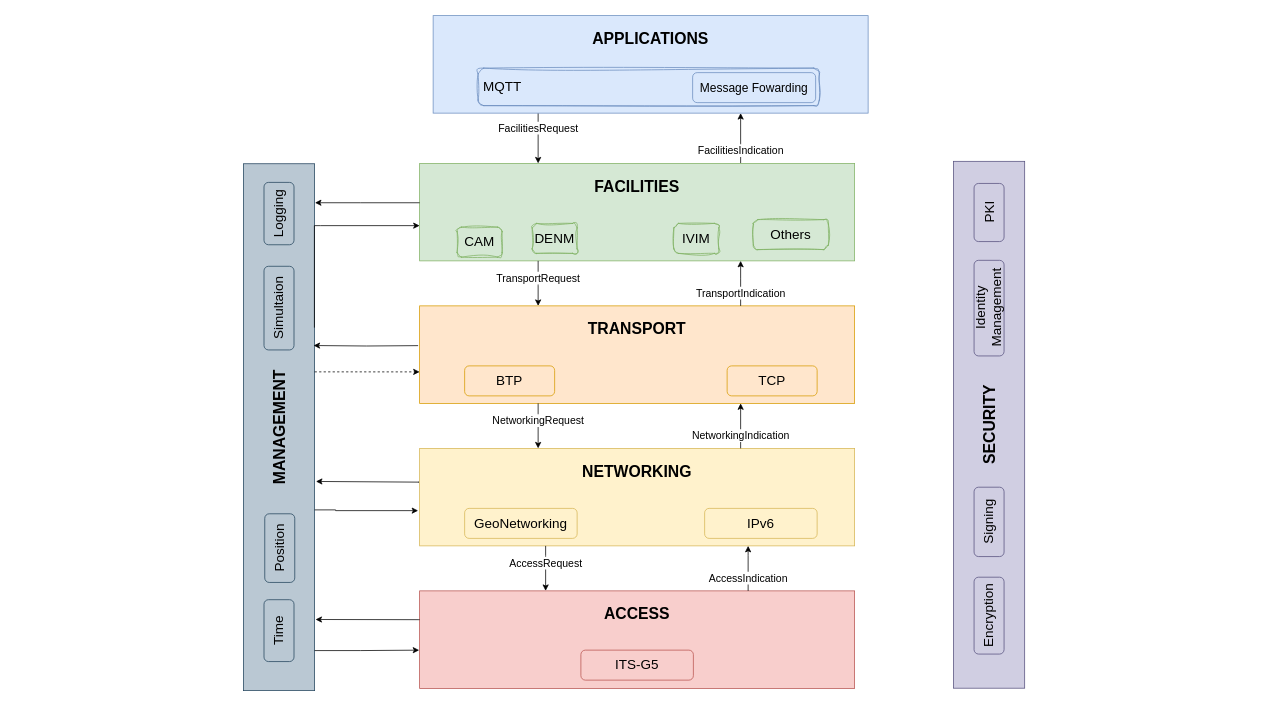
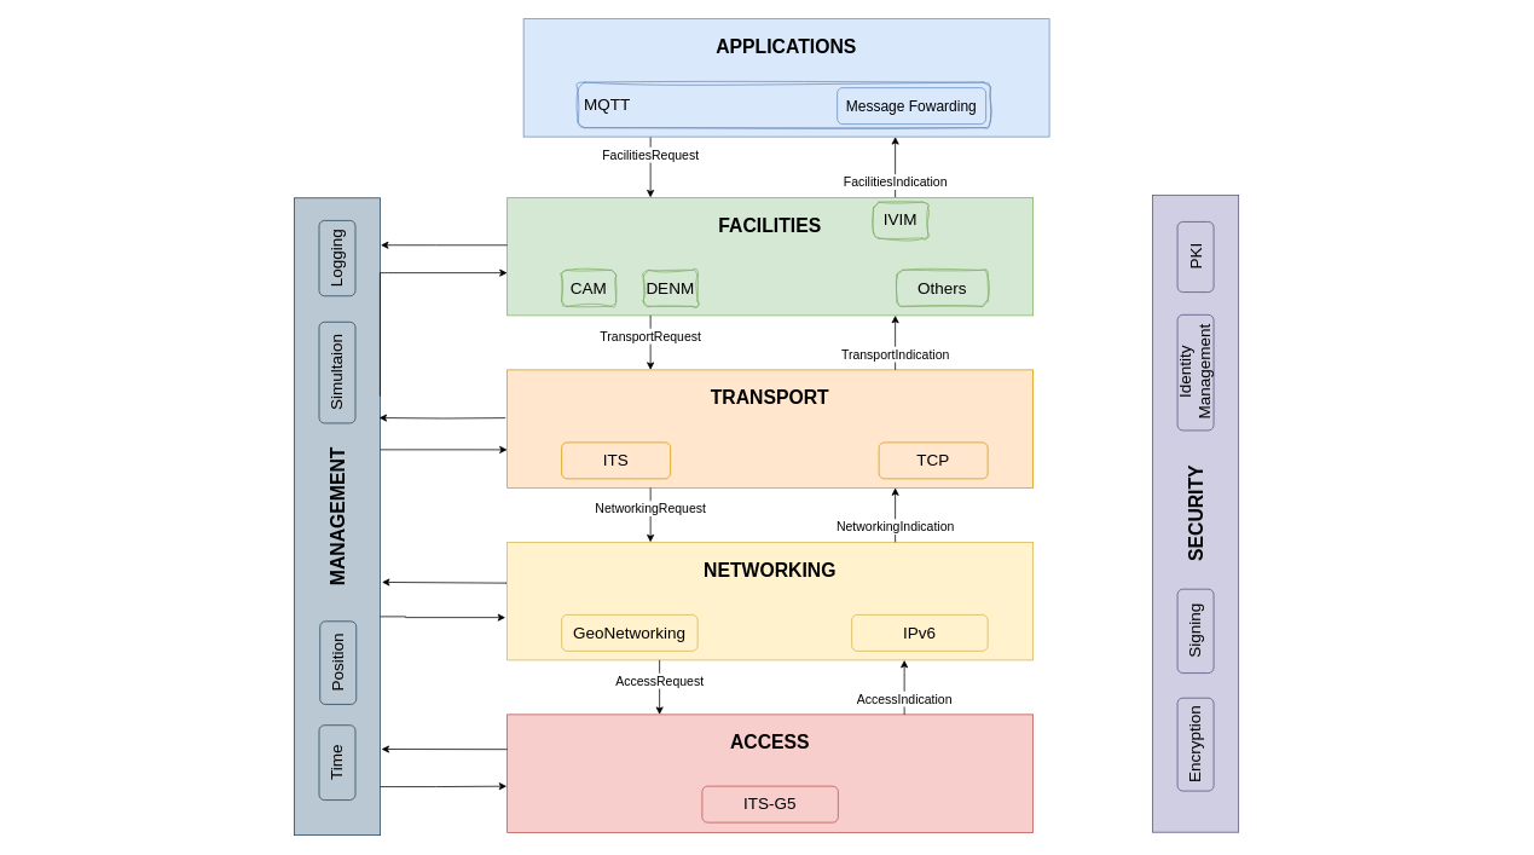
- <mxCell id="13" value="&lt;span style=&quot;font-size: 18px;&quot;&gt;Others&lt;/span&gt;" style="rounded=1;whiteSpace=wrap;html=1;fillColor=none;strokeColor=#82B366;align=center;sketch=1;curveFitting=1;jiggle=2;hachureAngle=-41;hachureGap=-1;imageHeight=24;" parent="8" vertex="1"><mxGeometry x="445" y="75" width="100" height="40" as="geometry" /></mxCell>
+ <mxCell id="13" value="&lt;span style=&quot;font-size: 18px;&quot;&gt;Others&lt;/span&gt;" style="rounded=1;whiteSpace=wrap;html=1;fillColor=none;strokeColor=#82B366;align=center;sketch=1;curveFitting=1;jiggle=2;hachureAngle=-41;hachureGap=-1;imageHeight=24;" parent="8" vertex="1"><mxGeometry x="430" y="80" width="100" height="40" as="geometry" /></mxCell>
- <mxCell id="12" value="&lt;span style=&quot;font-size: 18px;&quot;&gt;IVIM&lt;/span&gt;" style="rounded=1;whiteSpace=wrap;html=1;fillColor=none;strokeColor=#82B366;align=center;sketch=1;curveFitting=1;jiggle=2;hachureAngle=-41;hachureGap=-1;imageHeight=24;" parent="8" vertex="1"><mxGeometry x="339" y="80" width="60" height="40" as="geometry" /></mxCell>
+ <mxCell id="12" value="&lt;span style=&quot;font-size: 18px;&quot;&gt;IVIM&lt;/span&gt;" style="rounded=1;whiteSpace=wrap;html=1;fillColor=none;strokeColor=#82B366;align=center;sketch=1;curveFitting=1;jiggle=2;hachureAngle=-41;hachureGap=-1;imageHeight=24;" parent="8" vertex="1"><mxGeometry x="404" y="5" width="60" height="40" as="geometry" /></mxCell>
- <mxCell id="10" value="&lt;font style=&quot;font-size: 18px;&quot;&gt;CAM&lt;/font&gt;" style="rounded=1;whiteSpace=wrap;html=1;fillColor=none;strokeColor=#82B366;align=center;sketch=1;curveFitting=1;jiggle=2;hachureAngle=-41;hachureGap=-1;imageHeight=24;" parent="8" vertex="1"><mxGeometry x="50" y="85" width="60" height="40" as="geometry" /></mxCell>
+ <mxCell id="10" value="&lt;font style=&quot;font-size: 18px;&quot;&gt;CAM&lt;/font&gt;" style="rounded=1;whiteSpace=wrap;html=1;fillColor=none;strokeColor=#82B366;align=center;sketch=1;curveFitting=1;jiggle=2;hachureAngle=-41;hachureGap=-1;imageHeight=24;" parent="8" vertex="1"><mxGeometry x="60" y="80" width="60" height="40" as="geometry" /></mxCell>
- <mxCell id="40" style="edgeStyle=orthogonalEdgeStyle;rounded=0;orthogonalLoop=1;jettySize=auto;html=1;entryX=0;entryY=0.677;entryDx=0;entryDy=0;entryPerimeter=0;exitX=0.605;exitY=1;exitDx=0;exitDy=0;exitPerimeter=0;dashed=1;" edge="1" parent="1" source="33" target="15"><mxGeometry relative="1" as="geometry"><Array as="points" /></mxGeometry></mxCell>
+ <mxCell id="40" style="edgeStyle=orthogonalEdgeStyle;rounded=0;orthogonalLoop=1;jettySize=auto;html=1;entryX=0;entryY=0.677;entryDx=0;entryDy=0;entryPerimeter=0;exitX=0.605;exitY=1;exitDx=0;exitDy=0;exitPerimeter=0;" edge="1" parent="1" source="33" target="15"><mxGeometry relative="1" as="geometry"><Array as="points" /></mxGeometry></mxCell>
- <mxCell id="16" value="&lt;font style=&quot;font-size: 18px;&quot;&gt;BTP&lt;/font&gt;" style="rounded=1;whiteSpace=wrap;html=1;fillColor=none;strokeColor=#D79B00;align=center;" parent="14" vertex="1"><mxGeometry x="60" y="80" width="120" height="40" as="geometry" /></mxCell>
+ <mxCell id="16" value="&lt;font style=&quot;font-size: 18px;&quot;&gt;ITS&lt;/font&gt;" style="rounded=1;whiteSpace=wrap;html=1;fillColor=none;strokeColor=#D79B00;align=center;" parent="14" vertex="1"><mxGeometry x="60" y="80" width="120" height="40" as="geometry" /></mxCell>
